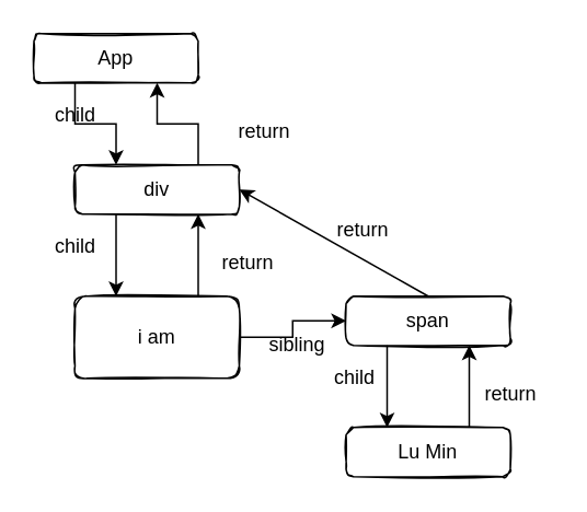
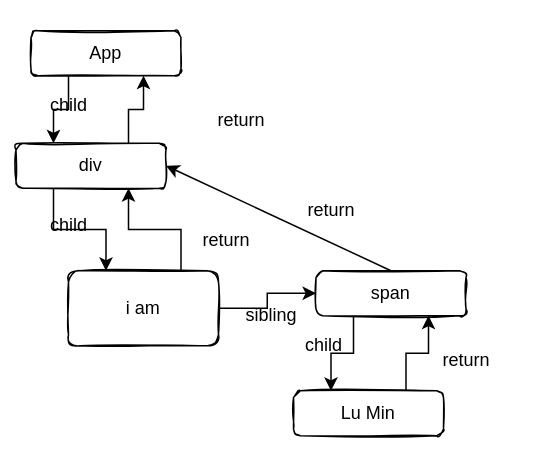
- <mxCell id="6" value="div" style="rounded=1;whiteSpace=wrap;html=1;sketch=1;fillColor=none;fontColor=#000000;" parent="1" vertex="1"><mxGeometry x="45" y="100" width="100" height="30" as="geometry" /></mxCell>
+ <mxCell id="6" value="div" style="rounded=1;whiteSpace=wrap;html=1;sketch=1;fillColor=none;fontColor=#000000;" parent="1" vertex="1"><mxGeometry x="10" y="95" width="100" height="30" as="geometry" /></mxCell>
- <mxCell id="14" value="Lu Min" style="rounded=1;whiteSpace=wrap;html=1;sketch=1;fillColor=none;fontColor=#000000;" parent="1" vertex="1"><mxGeometry x="210" y="260" width="100" height="30" as="geometry" /></mxCell>
+ <mxCell id="14" value="Lu Min" style="rounded=1;whiteSpace=wrap;html=1;sketch=1;fillColor=none;fontColor=#000000;" parent="1" vertex="1"><mxGeometry x="195" y="260" width="100" height="30" as="geometry" /></mxCell>
